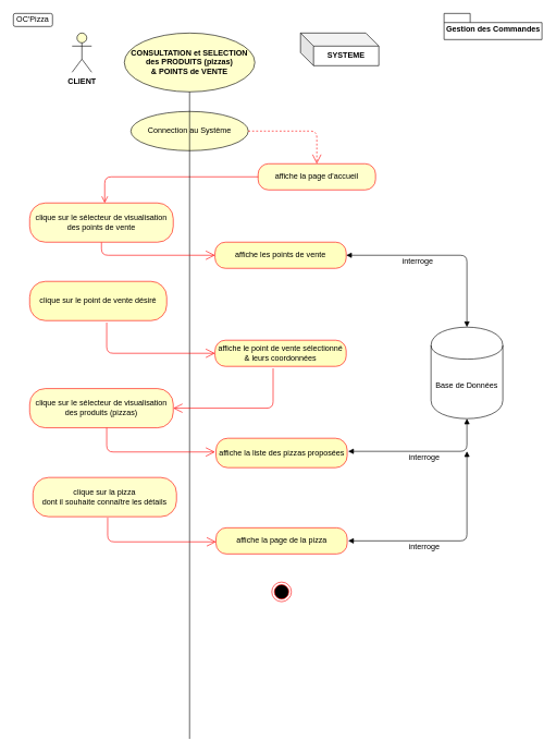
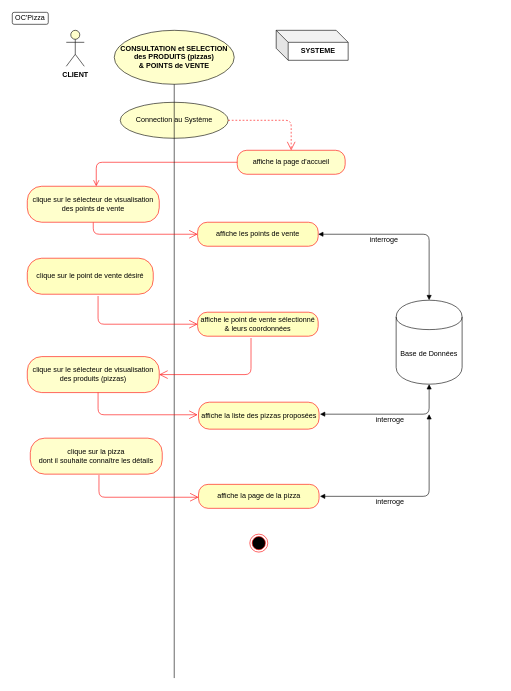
- <mxCell id="6" value="Gestion des Commandes" style="shape=folder;fontStyle=1;spacingTop=10;tabWidth=40;tabHeight=14;tabPosition=left;html=1;" parent="1" vertex="1"><mxGeometry x="680" y="20" width="150" height="40" as="geometry" /></mxCell>
